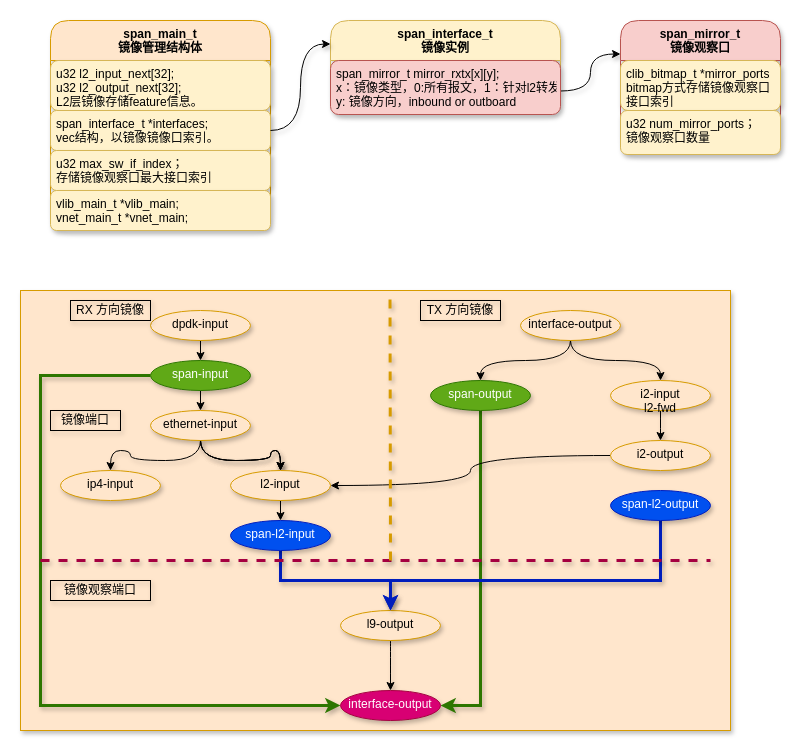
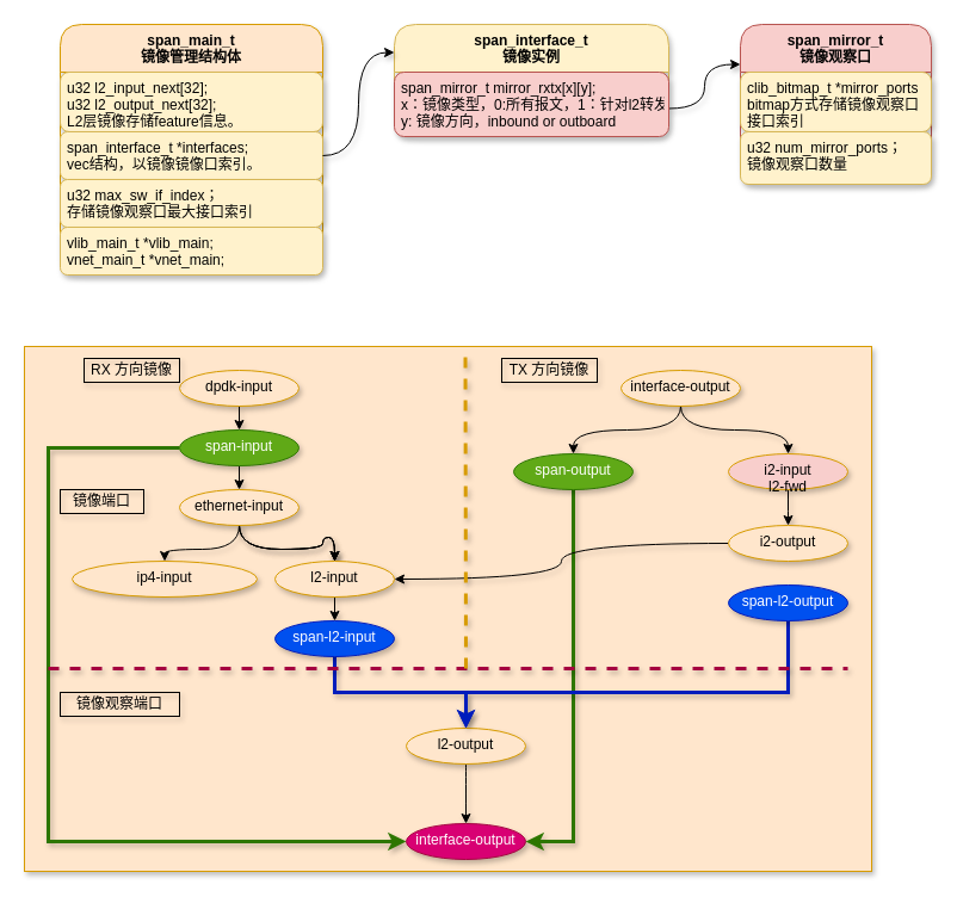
- <mxCell id="39" value="i2-input&lt;br&gt;l2-fwd" style="ellipse;whiteSpace=wrap;html=1;rounded=1;shadow=1;startSize=40;strokeColor=#d79b00;fillColor=#ffe6cc;verticalAlign=top;" vertex="1" parent="1"><mxGeometry x="610" y="380" width="100" height="30" as="geometry" /></mxCell>
+ <mxCell id="39" value="i2-input&lt;br&gt;l2-fwd" style="ellipse;whiteSpace=wrap;html=1;rounded=1;shadow=1;startSize=40;strokeColor=#d79b00;fillColor=#f8cecc;verticalAlign=top;" vertex="1" parent="1"><mxGeometry x="610" y="380" width="100" height="30" as="geometry" /></mxCell>
- <mxCell id="27" value="ip4-input" style="ellipse;whiteSpace=wrap;html=1;rounded=1;shadow=1;startSize=40;strokeColor=#d79b00;fillColor=#ffe6cc;verticalAlign=top;" vertex="1" parent="1"><mxGeometry x="60" y="470" width="100" height="30" as="geometry" /></mxCell>
+ <mxCell id="27" value="ip4-input" style="ellipse;whiteSpace=wrap;html=1;rounded=1;shadow=1;startSize=40;strokeColor=#d79b00;fillColor=#ffe6cc;verticalAlign=top;" vertex="1" parent="1"><mxGeometry x="60" y="470" width="155" height="30" as="geometry" /></mxCell>
- <mxCell id="31" value="l9-output" style="ellipse;whiteSpace=wrap;html=1;rounded=1;shadow=1;startSize=40;strokeColor=#d79b00;fillColor=#ffe6cc;verticalAlign=top;" vertex="1" parent="1"><mxGeometry x="340" y="610" width="100" height="30" as="geometry" /></mxCell>
+ <mxCell id="31" value="l2-output" style="ellipse;whiteSpace=wrap;html=1;rounded=1;shadow=1;startSize=40;strokeColor=#d79b00;fillColor=#ffe6cc;verticalAlign=top;" vertex="1" parent="1"><mxGeometry x="340" y="610" width="100" height="30" as="geometry" /></mxCell>
